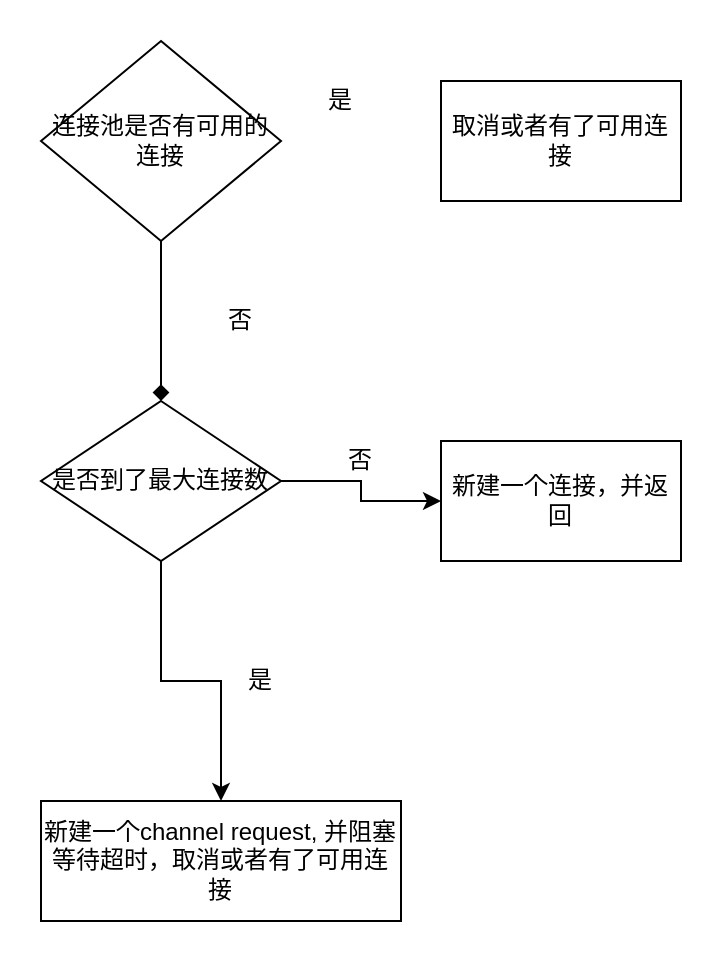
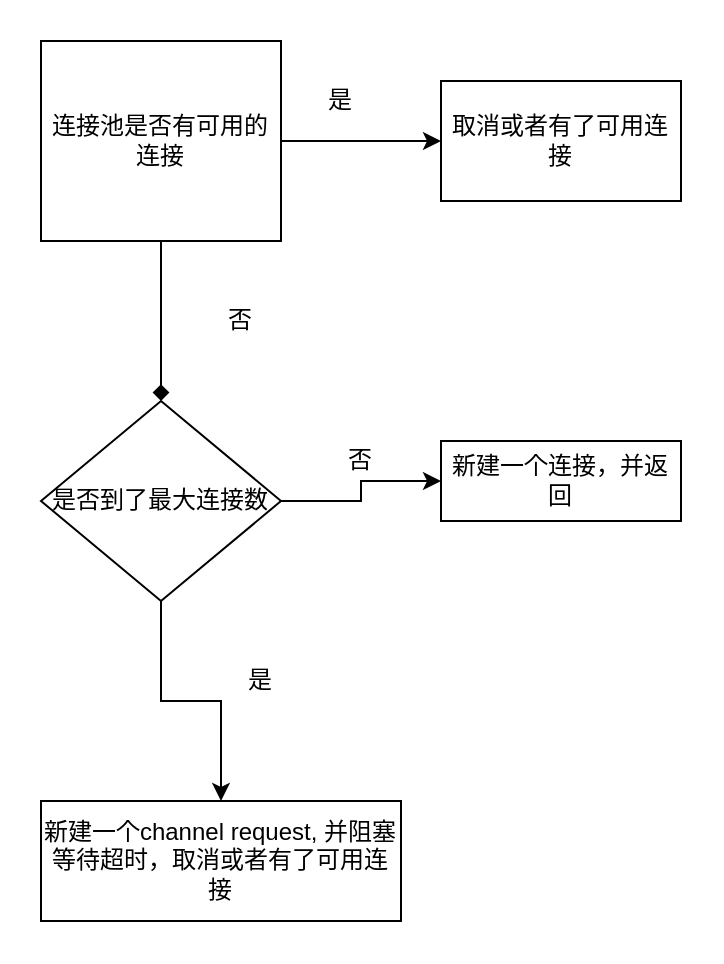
- <mxCell id="4" value="连接池是否有可用的连接" style="rhombus;whiteSpace=wrap;html=1;" vertex="1" parent="1"><mxGeometry x="20" y="20" width="120" height="100" as="geometry" /></mxCell>
+ <mxCell id="4" value="连接池是否有可用的连接" style="whiteSpace=wrap;html=1;rounded=0;" vertex="1" parent="1"><mxGeometry x="20" y="20" width="120" height="100" as="geometry" /></mxCell>
+ <mxCell id="2" value="" style="edgeStyle=orthogonalEdgeStyle;rounded=0;orthogonalLoop=1;jettySize=auto;html=1;" edge="1" parent="1" source="4" target="5"><mxGeometry relative="1" as="geometry" /></mxCell>
- <mxCell id="9" value="是否到了最大连接数" style="rhombus;whiteSpace=wrap;html=1;" vertex="1" parent="1"><mxGeometry x="20" y="200" width="120" height="80" as="geometry" /></mxCell>
+ <mxCell id="9" value="是否到了最大连接数" style="rhombus;whiteSpace=wrap;html=1;" vertex="1" parent="1"><mxGeometry x="20" y="200" width="120" height="100" as="geometry" /></mxCell>
- <mxCell id="13" value="新建一个连接，并返回" style="whiteSpace=wrap;html=1;" vertex="1" parent="1"><mxGeometry x="220" y="220" width="120" height="60" as="geometry" /></mxCell>
+ <mxCell id="13" value="新建一个连接，并返回" style="whiteSpace=wrap;html=1;" vertex="1" parent="1"><mxGeometry x="220" y="220" width="120" height="40" as="geometry" /></mxCell>
